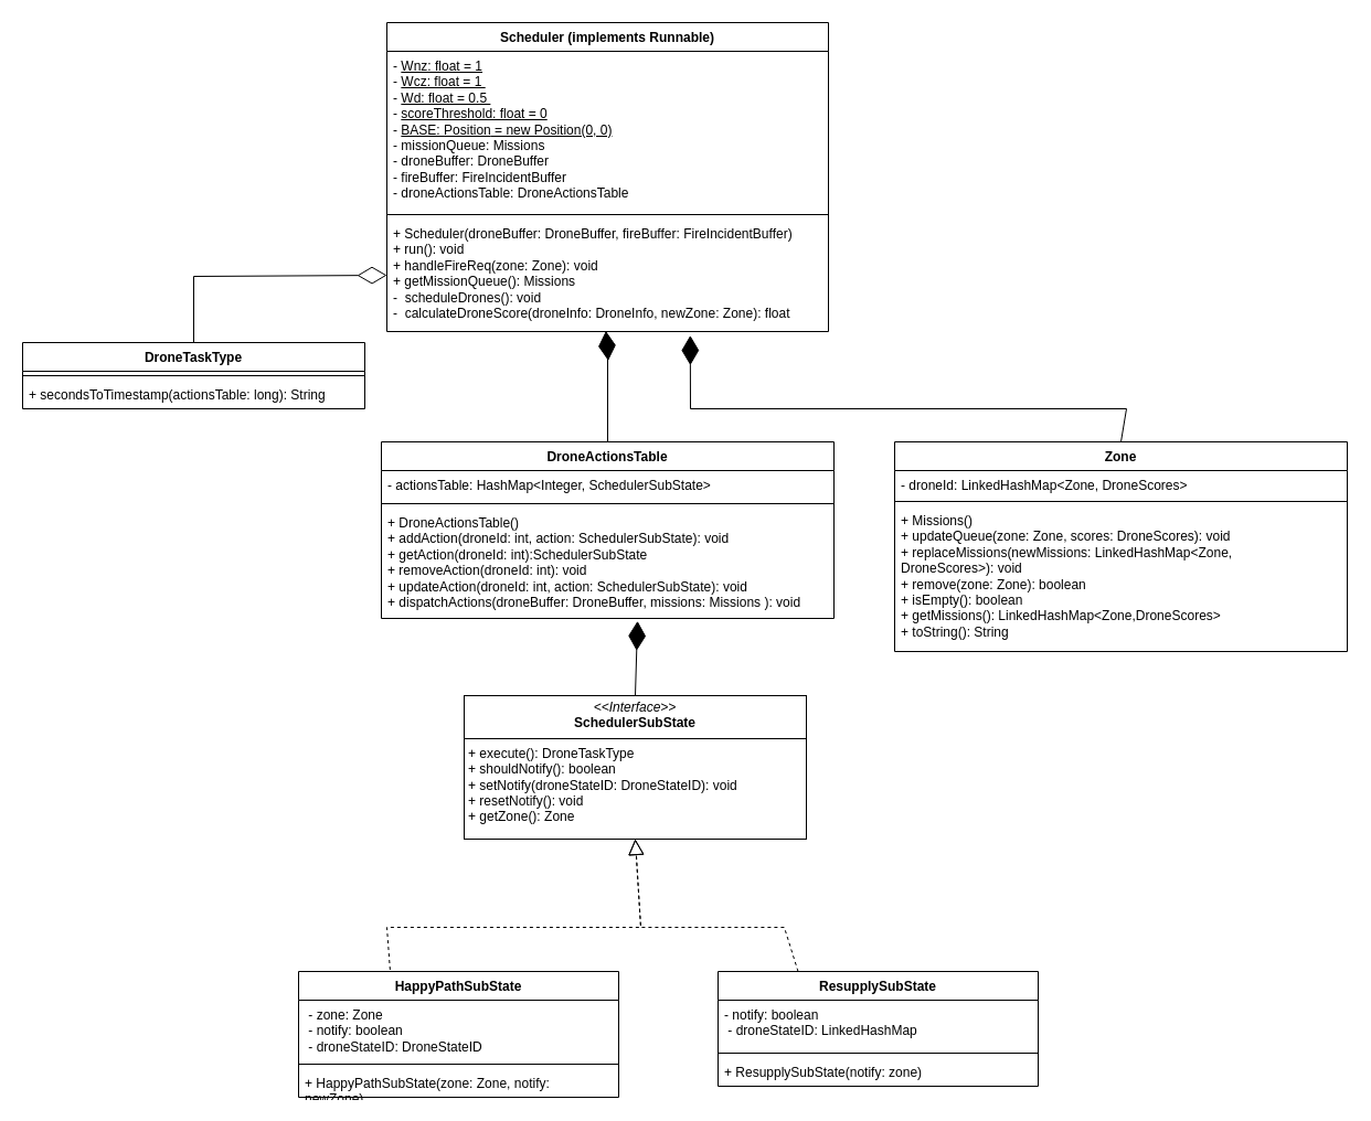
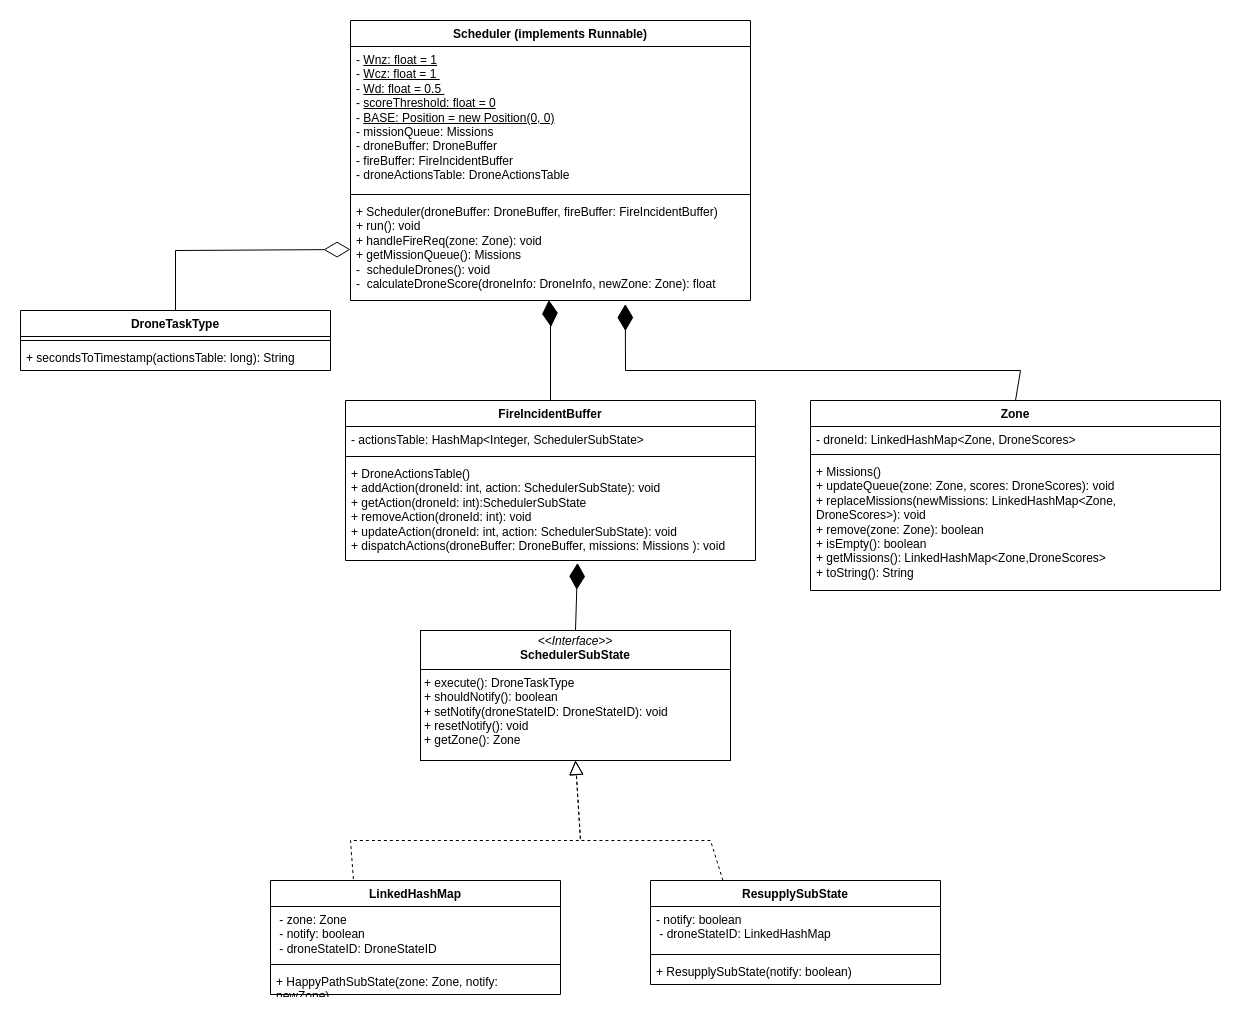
- <mxCell id="6" value="DroneActionsTable" style="swimlane;fontStyle=1;align=center;verticalAlign=top;childLayout=stackLayout;horizontal=1;startSize=26;horizontalStack=0;resizeParent=1;resizeParentMax=0;resizeLast=0;collapsible=1;marginBottom=0;whiteSpace=wrap;html=1;" parent="1" vertex="1"><mxGeometry x="345" y="400" width="410" height="160" as="geometry" /></mxCell>
+ <mxCell id="6" value="FireIncidentBuffer" style="swimlane;fontStyle=1;align=center;verticalAlign=top;childLayout=stackLayout;horizontal=1;startSize=26;horizontalStack=0;resizeParent=1;resizeParentMax=0;resizeLast=0;collapsible=1;marginBottom=0;whiteSpace=wrap;html=1;" parent="1" vertex="1"><mxGeometry x="345" y="400" width="410" height="160" as="geometry" /></mxCell>
- <mxCell id="11" value="HappyPathSubState" style="swimlane;fontStyle=1;align=center;verticalAlign=top;childLayout=stackLayout;horizontal=1;startSize=26;horizontalStack=0;resizeParent=1;resizeParentMax=0;resizeLast=0;collapsible=1;marginBottom=0;whiteSpace=wrap;html=1;" parent="1" vertex="1"><mxGeometry x="270" y="880" width="290" height="114" as="geometry" /></mxCell>
+ <mxCell id="11" value="LinkedHashMap" style="swimlane;fontStyle=1;align=center;verticalAlign=top;childLayout=stackLayout;horizontal=1;startSize=26;horizontalStack=0;resizeParent=1;resizeParentMax=0;resizeLast=0;collapsible=1;marginBottom=0;whiteSpace=wrap;html=1;" parent="1" vertex="1"><mxGeometry x="270" y="880" width="290" height="114" as="geometry" /></mxCell>
- <mxCell id="19" value="+ ResupplySubState(notify: zone)" style="text;strokeColor=none;fillColor=none;align=left;verticalAlign=top;spacingLeft=4;spacingRight=4;overflow=hidden;rotatable=0;points=[[0,0.5],[1,0.5]];portConstraint=eastwest;whiteSpace=wrap;html=1;" parent="16" vertex="1"><mxGeometry y="78" width="290" height="26" as="geometry" /></mxCell>
+ <mxCell id="19" value="+ ResupplySubState(notify: boolean)" style="text;strokeColor=none;fillColor=none;align=left;verticalAlign=top;spacingLeft=4;spacingRight=4;overflow=hidden;rotatable=0;points=[[0,0.5],[1,0.5]];portConstraint=eastwest;whiteSpace=wrap;html=1;" parent="16" vertex="1"><mxGeometry y="78" width="290" height="26" as="geometry" /></mxCell>
